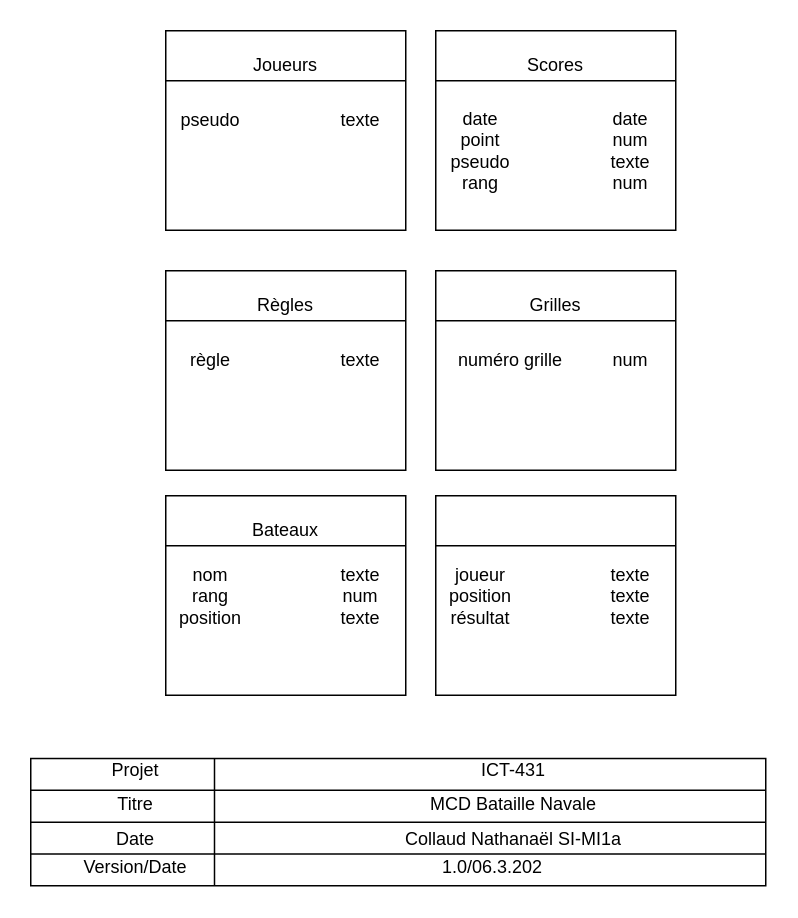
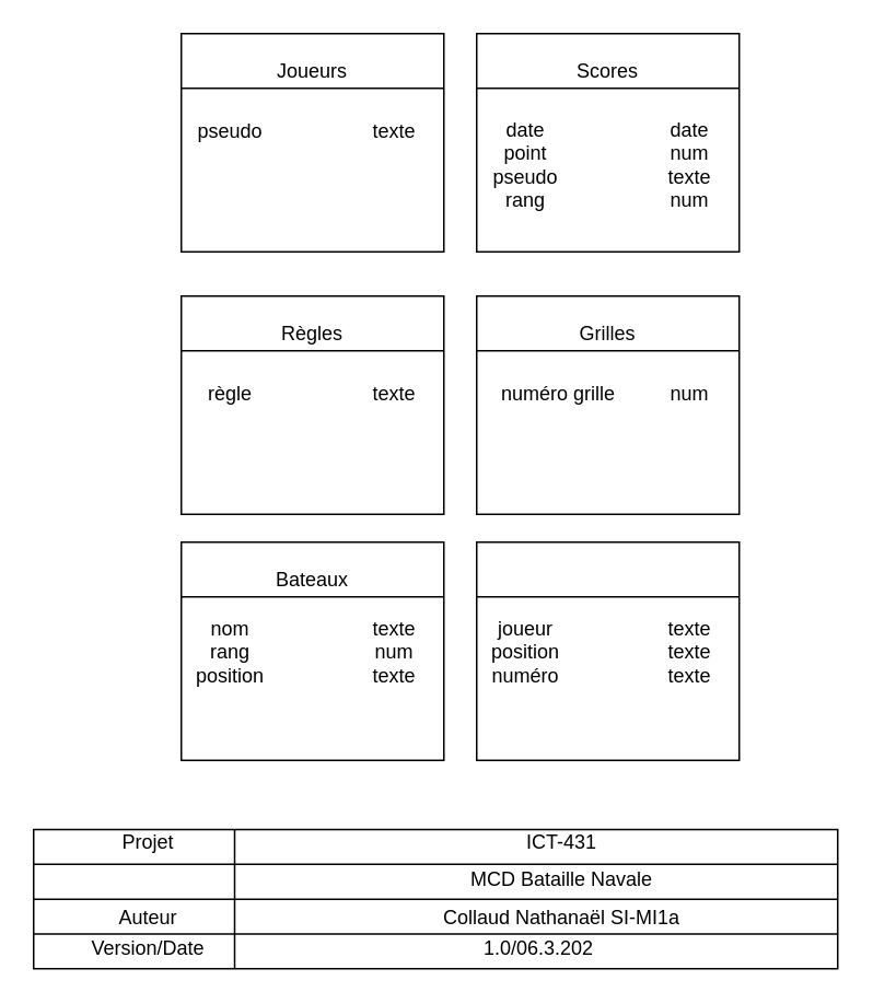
- <mxCell id="43" value="joueur&lt;br&gt;position&lt;br&gt;résultat" style="text;html=1;strokeColor=none;fillColor=none;align=center;verticalAlign=middle;whiteSpace=wrap;rounded=0;" vertex="1" parent="1"><mxGeometry x="300" y="386.5" width="40" height="20" as="geometry" /></mxCell>
+ <mxCell id="43" value="joueur&lt;br&gt;position&lt;br&gt;numéro" style="text;html=1;strokeColor=none;fillColor=none;align=center;verticalAlign=middle;whiteSpace=wrap;rounded=0;" vertex="1" parent="1"><mxGeometry x="300" y="386.5" width="40" height="20" as="geometry" /></mxCell>
- <mxCell id="9" value="Titre" style="text;html=1;strokeColor=none;fillColor=none;align=center;verticalAlign=middle;whiteSpace=wrap;rounded=0;" vertex="1" parent="2"><mxGeometry x="42" y="23.133" width="56.0" height="15.422" as="geometry" /></mxCell>
- <mxCell id="10" value="Date" style="text;html=1;strokeColor=none;fillColor=none;align=center;verticalAlign=middle;whiteSpace=wrap;rounded=0;" vertex="1" parent="2"><mxGeometry x="42" y="46.265" width="56.0" height="15.422" as="geometry" /></mxCell>
+ <mxCell id="10" value="Auteur" style="text;html=1;strokeColor=none;fillColor=none;align=center;verticalAlign=middle;whiteSpace=wrap;rounded=0;" vertex="1" parent="2"><mxGeometry x="42" y="46.265" width="56.0" height="15.422" as="geometry" /></mxCell>
